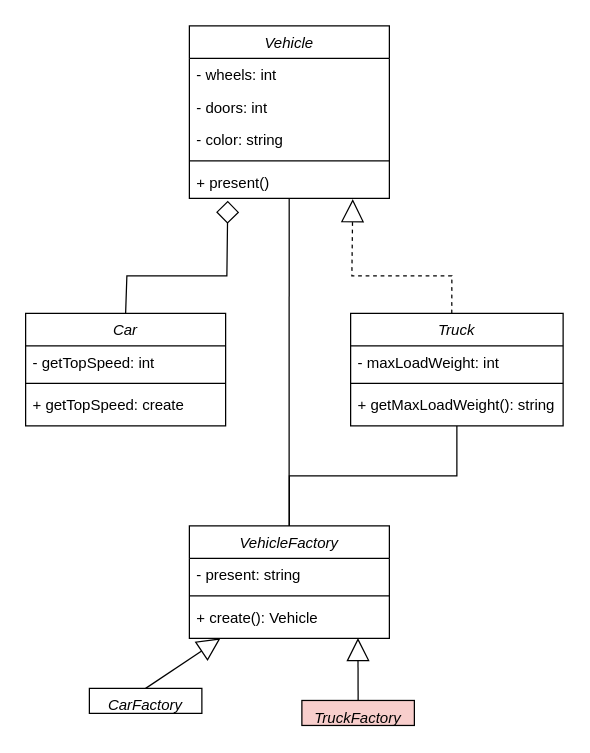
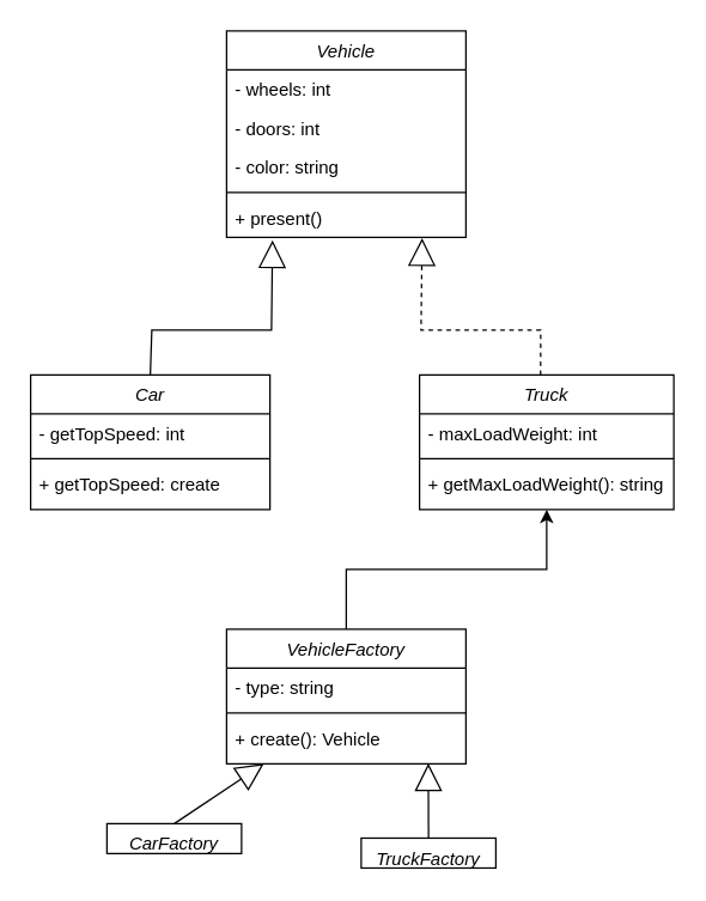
- <mxCell id="20" value="&lt;div&gt;&lt;br&gt;&lt;/div&gt;" style="endArrow=diamond;endSize=16;endFill=0;html=1;rounded=0;exitX=0.5;exitY=0;exitDx=0;exitDy=0;entryX=0.192;entryY=1.074;entryDx=0;entryDy=0;entryPerimeter=0;" edge="1" parent="1" source="16" target="7"><mxGeometry x="-0.25" y="-30" width="160" relative="1" as="geometry"><mxPoint x="61" y="220" as="sourcePoint" /><mxPoint x="235" y="158" as="targetPoint" /><Array as="points"><mxPoint x="101" y="220" /><mxPoint x="181" y="220" /></Array><mxPoint as="offset" /></mxGeometry></mxCell>
+ <mxCell id="20" value="&lt;div&gt;&lt;br&gt;&lt;/div&gt;" style="endArrow=block;endSize=16;endFill=0;html=1;rounded=0;exitX=0.5;exitY=0;exitDx=0;exitDy=0;entryX=0.192;entryY=1.074;entryDx=0;entryDy=0;entryPerimeter=0;" edge="1" parent="1" source="16" target="7"><mxGeometry x="-0.25" y="-30" width="160" relative="1" as="geometry"><mxPoint x="61" y="220" as="sourcePoint" /><mxPoint x="235" y="158" as="targetPoint" /><Array as="points"><mxPoint x="101" y="220" /><mxPoint x="181" y="220" /></Array><mxPoint as="offset" /></mxGeometry></mxCell>
- <mxCell id="23" value="" style="endArrow=none;html=1;edgeStyle=orthogonalEdgeStyle;rounded=0;exitX=0.5;exitY=0;exitDx=0;exitDy=0;entryX=0.499;entryY=1.003;entryDx=0;entryDy=0;entryPerimeter=0;" edge="1" parent="1" source="12" target="7"><mxGeometry relative="1" as="geometry"><mxPoint x="234" y="430" as="sourcePoint" /><mxPoint x="231" y="160" as="targetPoint" /><Array as="points"><mxPoint x="231" y="158" /></Array></mxGeometry></mxCell>
- <mxCell id="22" value="" style="endArrow=none;html=1;edgeStyle=orthogonalEdgeStyle;rounded=0;exitX=0.5;exitY=0;exitDx=0;exitDy=0;entryX=0.5;entryY=1;entryDx=0;entryDy=0;" edge="1" parent="1" source="12" target="8"><mxGeometry relative="1" as="geometry"><mxPoint x="151" y="360" as="sourcePoint" /><mxPoint x="311" y="360" as="targetPoint" /><Array as="points"><mxPoint x="231" y="380" /><mxPoint x="365" y="380" /></Array></mxGeometry></mxCell>
+ <mxCell id="22" value="" style="endArrow=classic;html=1;edgeStyle=orthogonalEdgeStyle;rounded=0;exitX=0.5;exitY=0;exitDx=0;exitDy=0;entryX=0.5;entryY=1;entryDx=0;entryDy=0;" edge="1" parent="1" source="12" target="8"><mxGeometry relative="1" as="geometry"><mxPoint x="151" y="360" as="sourcePoint" /><mxPoint x="311" y="360" as="targetPoint" /><Array as="points"><mxPoint x="231" y="380" /><mxPoint x="365" y="380" /></Array></mxGeometry></mxCell>
- <mxCell id="13" value="- present: string" style="text;align=left;verticalAlign=top;spacingLeft=4;spacingRight=4;overflow=hidden;rotatable=0;points=[[0,0.5],[1,0.5]];portConstraint=eastwest;" vertex="1" parent="12"><mxGeometry y="26" width="160" height="26" as="geometry" /></mxCell>
+ <mxCell id="13" value="- type: string" style="text;align=left;verticalAlign=top;spacingLeft=4;spacingRight=4;overflow=hidden;rotatable=0;points=[[0,0.5],[1,0.5]];portConstraint=eastwest;" vertex="1" parent="12"><mxGeometry y="26" width="160" height="26" as="geometry" /></mxCell>
- <mxCell id="26" value="TruckFactory" style="whiteSpace=wrap;html=1;verticalAlign=top;fontStyle=2;startSize=26;rounded=0;shadow=0;strokeWidth=1;fillColor=#f8cecc;" vertex="1" parent="1"><mxGeometry x="241" y="559.67" width="90" height="20" as="geometry" /></mxCell>
+ <mxCell id="26" value="TruckFactory" style="whiteSpace=wrap;html=1;verticalAlign=top;fontStyle=2;startSize=26;rounded=0;shadow=0;strokeWidth=1;" vertex="1" parent="1"><mxGeometry x="241" y="559.67" width="90" height="20" as="geometry" /></mxCell>
